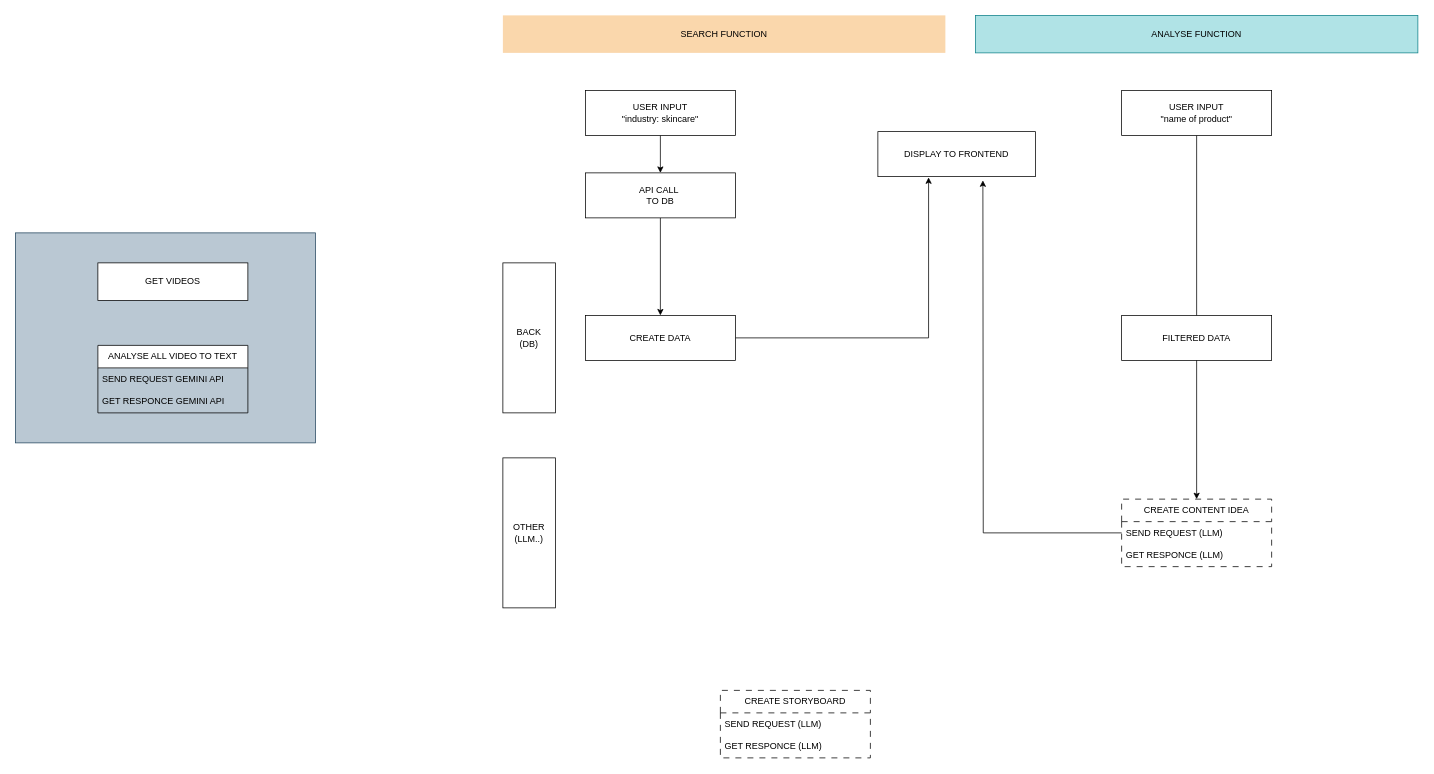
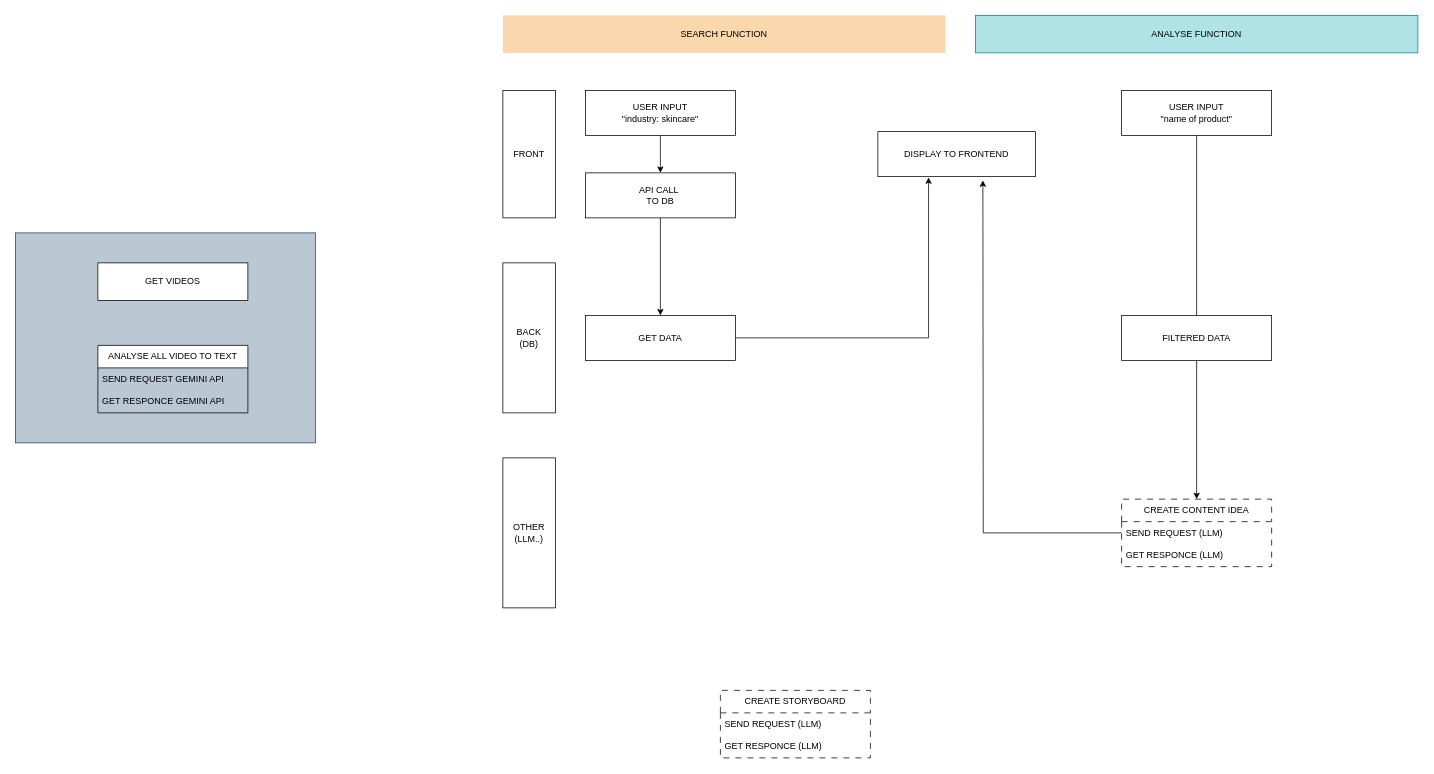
+ <mxCell id="11" value="FRONT" style="rounded=0;whiteSpace=wrap;html=1;" vertex="1" parent="1"><mxGeometry x="670" y="120" width="70" height="170" as="geometry" /></mxCell>
- <mxCell id="8" value="CREATE DATA" style="rounded=0;whiteSpace=wrap;html=1;" parent="1" vertex="1"><mxGeometry x="780" y="420" width="200" height="60" as="geometry" /></mxCell>
+ <mxCell id="8" value="GET DATA" style="rounded=0;whiteSpace=wrap;html=1;" parent="1" vertex="1"><mxGeometry x="780" y="420" width="200" height="60" as="geometry" /></mxCell>
